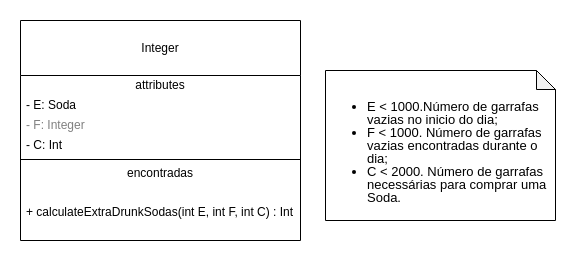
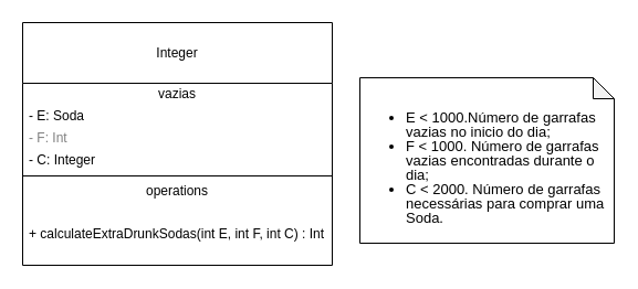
- <mxCell id="3" value="attributes" style="text;html=1;strokeColor=none;fillColor=none;align=center;verticalAlign=middle;spacingLeft=4;spacingRight=4;overflow=hidden;rotatable=0;points=[[0,0.5],[1,0.5]];portConstraint=eastwest;whiteSpace=wrap;" parent="2" vertex="1"><mxGeometry y="55" width="280" height="20" as="geometry" /></mxCell>
+ <mxCell id="3" value="vazias" style="text;html=1;strokeColor=none;fillColor=none;align=center;verticalAlign=middle;spacingLeft=4;spacingRight=4;overflow=hidden;rotatable=0;points=[[0,0.5],[1,0.5]];portConstraint=eastwest;whiteSpace=wrap;" parent="2" vertex="1"><mxGeometry y="55" width="280" height="20" as="geometry" /></mxCell>
- <mxCell id="5" value="- F: Integer" style="text;html=1;strokeColor=none;fillColor=none;align=left;verticalAlign=middle;spacingLeft=4;spacingRight=4;overflow=hidden;rotatable=0;points=[[0,0.5],[1,0.5]];portConstraint=eastwest;fontColor=#808080;whiteSpace=wrap;" parent="2" vertex="1"><mxGeometry y="95" width="280" height="20" as="geometry" /></mxCell>
+ <mxCell id="5" value="- F: Int" style="text;html=1;strokeColor=none;fillColor=none;align=left;verticalAlign=middle;spacingLeft=4;spacingRight=4;overflow=hidden;rotatable=0;points=[[0,0.5],[1,0.5]];portConstraint=eastwest;fontColor=#808080;whiteSpace=wrap;" parent="2" vertex="1"><mxGeometry y="95" width="280" height="20" as="geometry" /></mxCell>
- <mxCell id="6" value="- C: Int" style="text;html=1;strokeColor=none;fillColor=none;align=left;verticalAlign=middle;spacingLeft=4;spacingRight=4;overflow=hidden;rotatable=0;points=[[0,0.5],[1,0.5]];portConstraint=eastwest;whiteSpace=wrap;" parent="2" vertex="1"><mxGeometry y="115" width="280" height="20" as="geometry" /></mxCell>
+ <mxCell id="6" value="- C: Integer" style="text;html=1;strokeColor=none;fillColor=none;align=left;verticalAlign=middle;spacingLeft=4;spacingRight=4;overflow=hidden;rotatable=0;points=[[0,0.5],[1,0.5]];portConstraint=eastwest;whiteSpace=wrap;" parent="2" vertex="1"><mxGeometry y="115" width="280" height="20" as="geometry" /></mxCell>
- <mxCell id="8" value="encontradas" style="text;html=1;strokeColor=none;fillColor=none;align=center;verticalAlign=middle;spacingLeft=4;spacingRight=4;overflow=hidden;rotatable=0;points=[[0,0.5],[1,0.5]];portConstraint=eastwest;whiteSpace=wrap;" parent="2" vertex="1"><mxGeometry y="143" width="280" height="20" as="geometry" /></mxCell>
+ <mxCell id="8" value="operations" style="text;html=1;strokeColor=none;fillColor=none;align=center;verticalAlign=middle;spacingLeft=4;spacingRight=4;overflow=hidden;rotatable=0;points=[[0,0.5],[1,0.5]];portConstraint=eastwest;whiteSpace=wrap;" parent="2" vertex="1"><mxGeometry y="143" width="280" height="20" as="geometry" /></mxCell>
